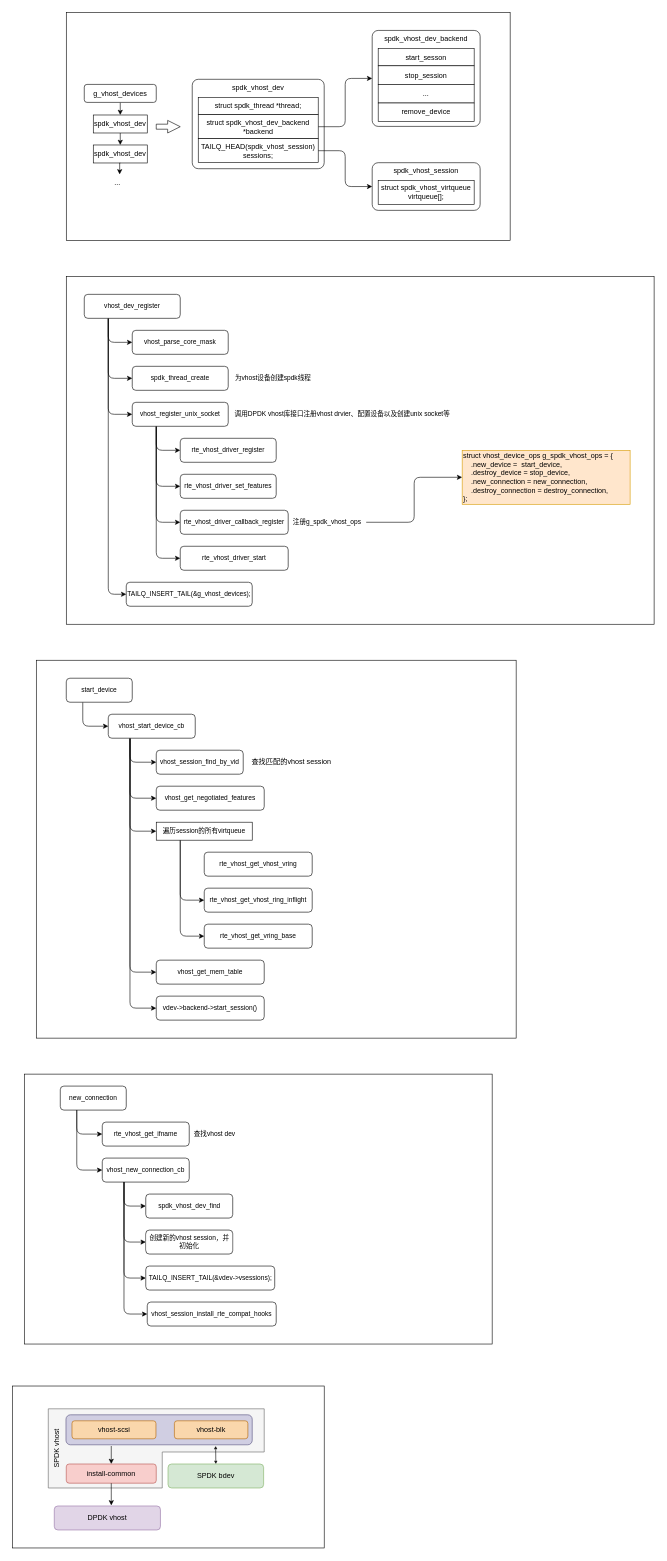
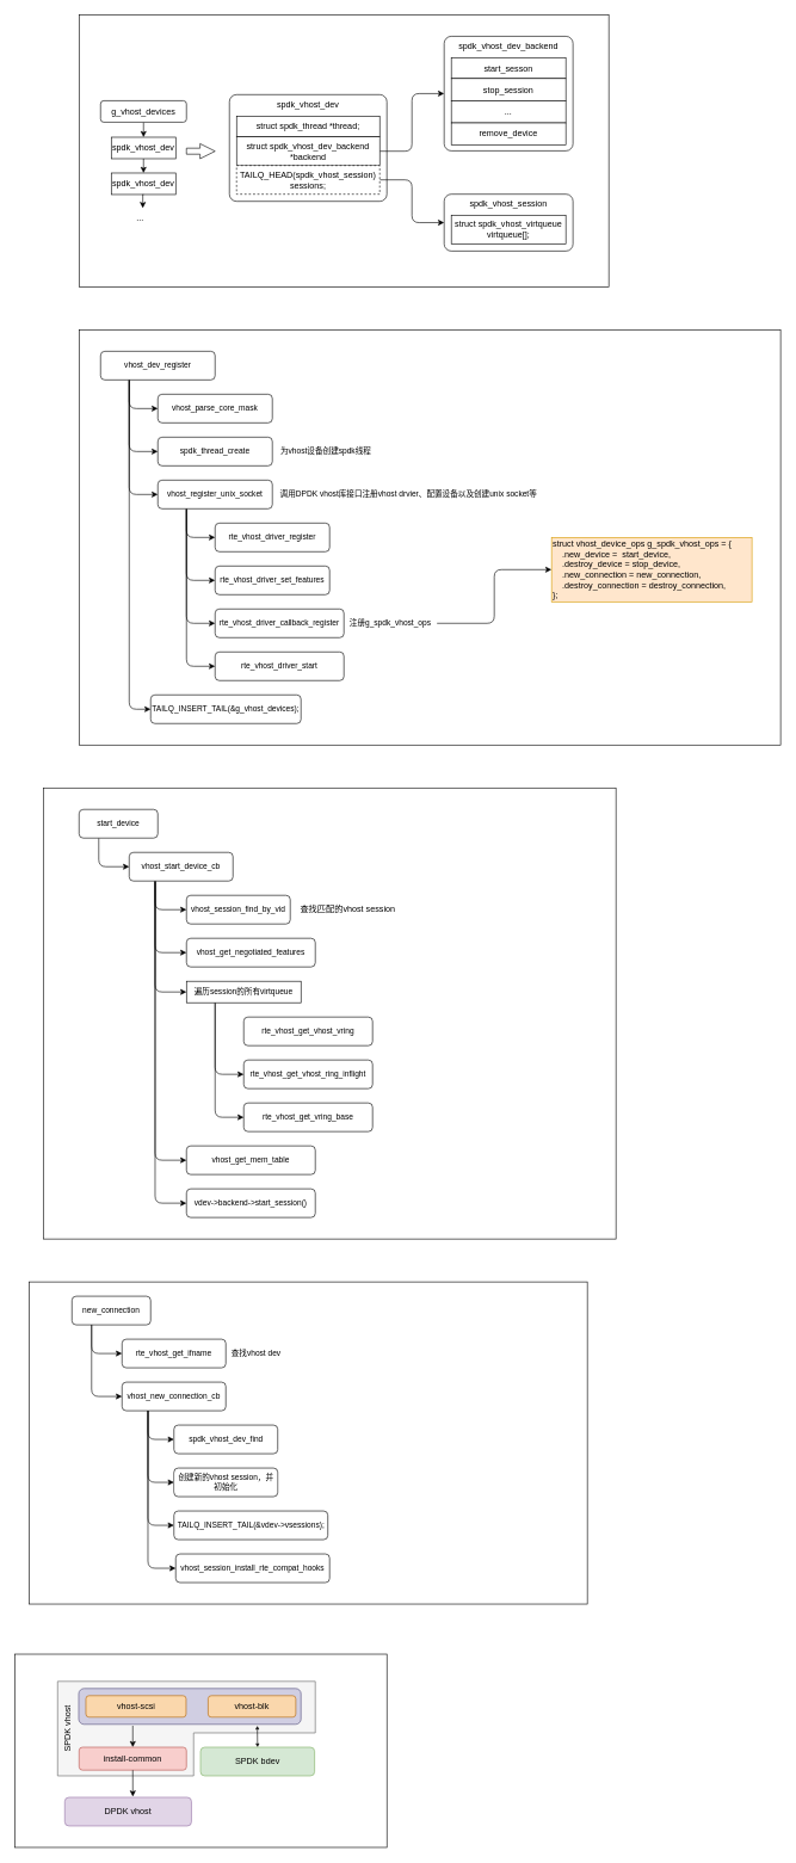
- <mxCell id="15" value="TAILQ_HEAD(spdk_vhost_session)&lt;br&gt;sessions;" style="rounded=0;whiteSpace=wrap;html=1;" parent="1" vertex="1"><mxGeometry x="330" y="230.51" width="200" height="40" as="geometry" /></mxCell>
+ <mxCell id="15" value="TAILQ_HEAD(spdk_vhost_session)&lt;br&gt;sessions;" style="rounded=0;whiteSpace=wrap;html=1;dashed=1;" parent="1" vertex="1"><mxGeometry x="330" y="230.51" width="200" height="40" as="geometry" /></mxCell>
